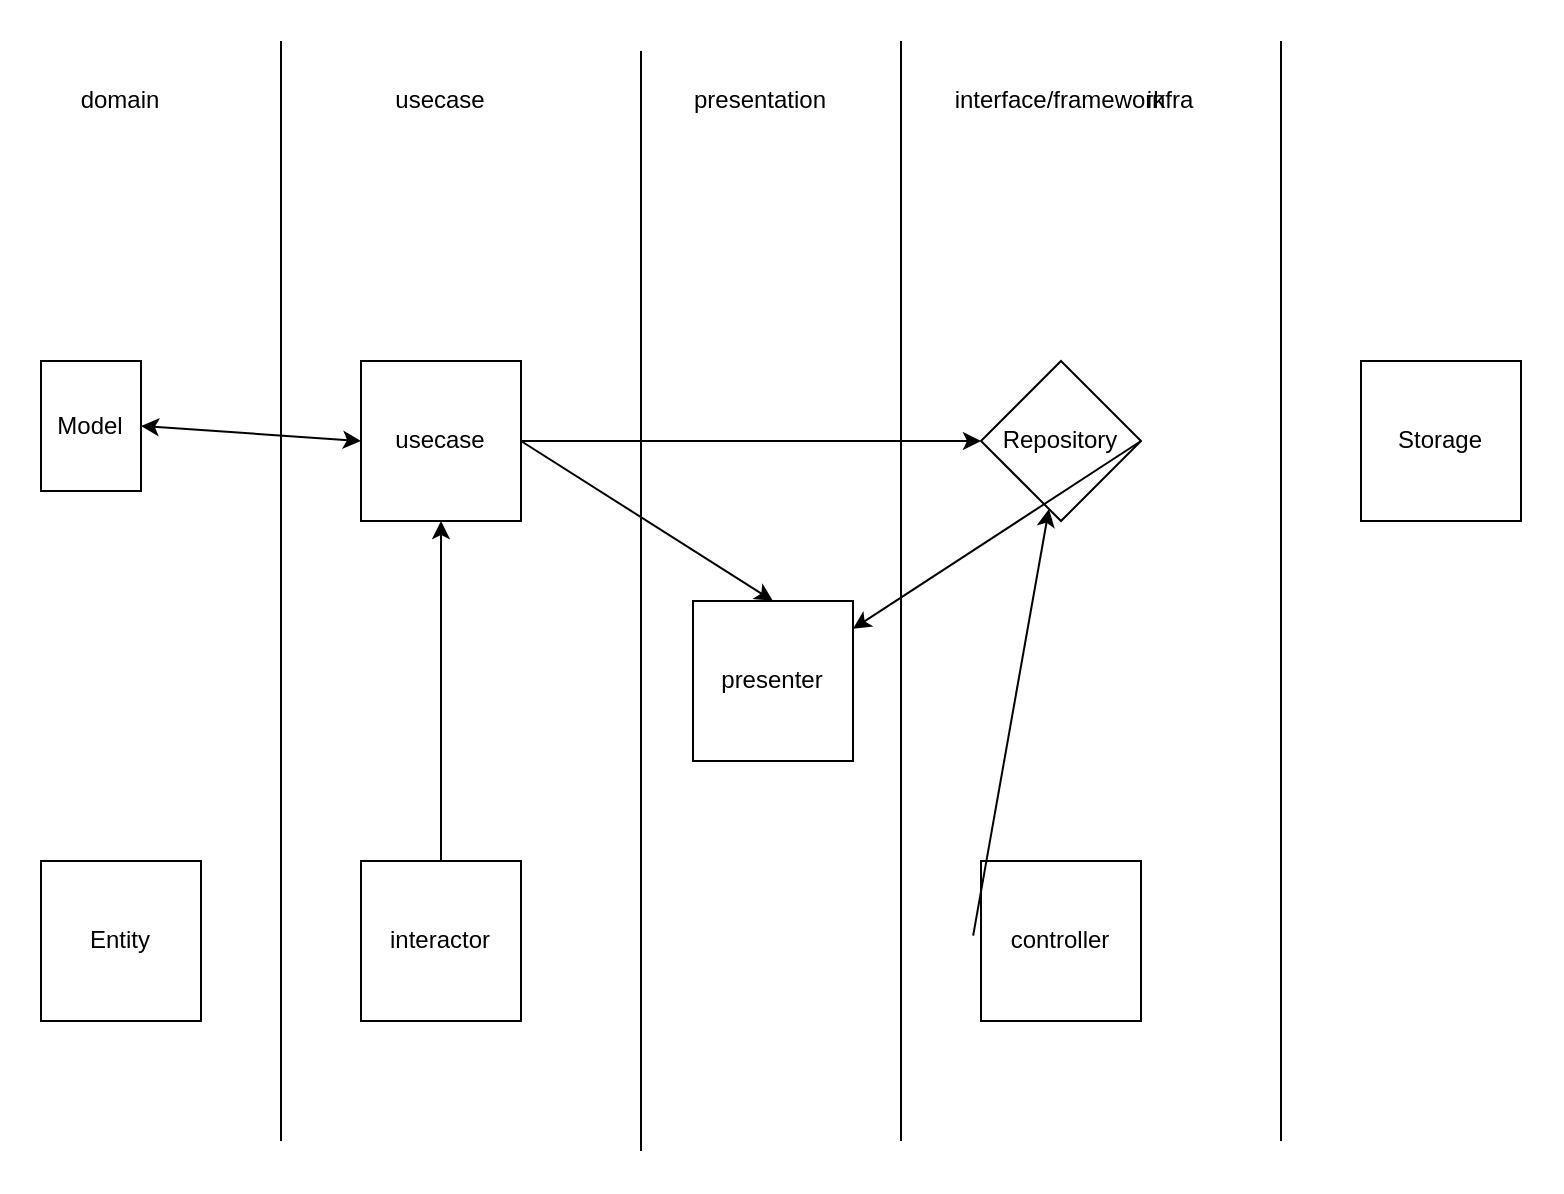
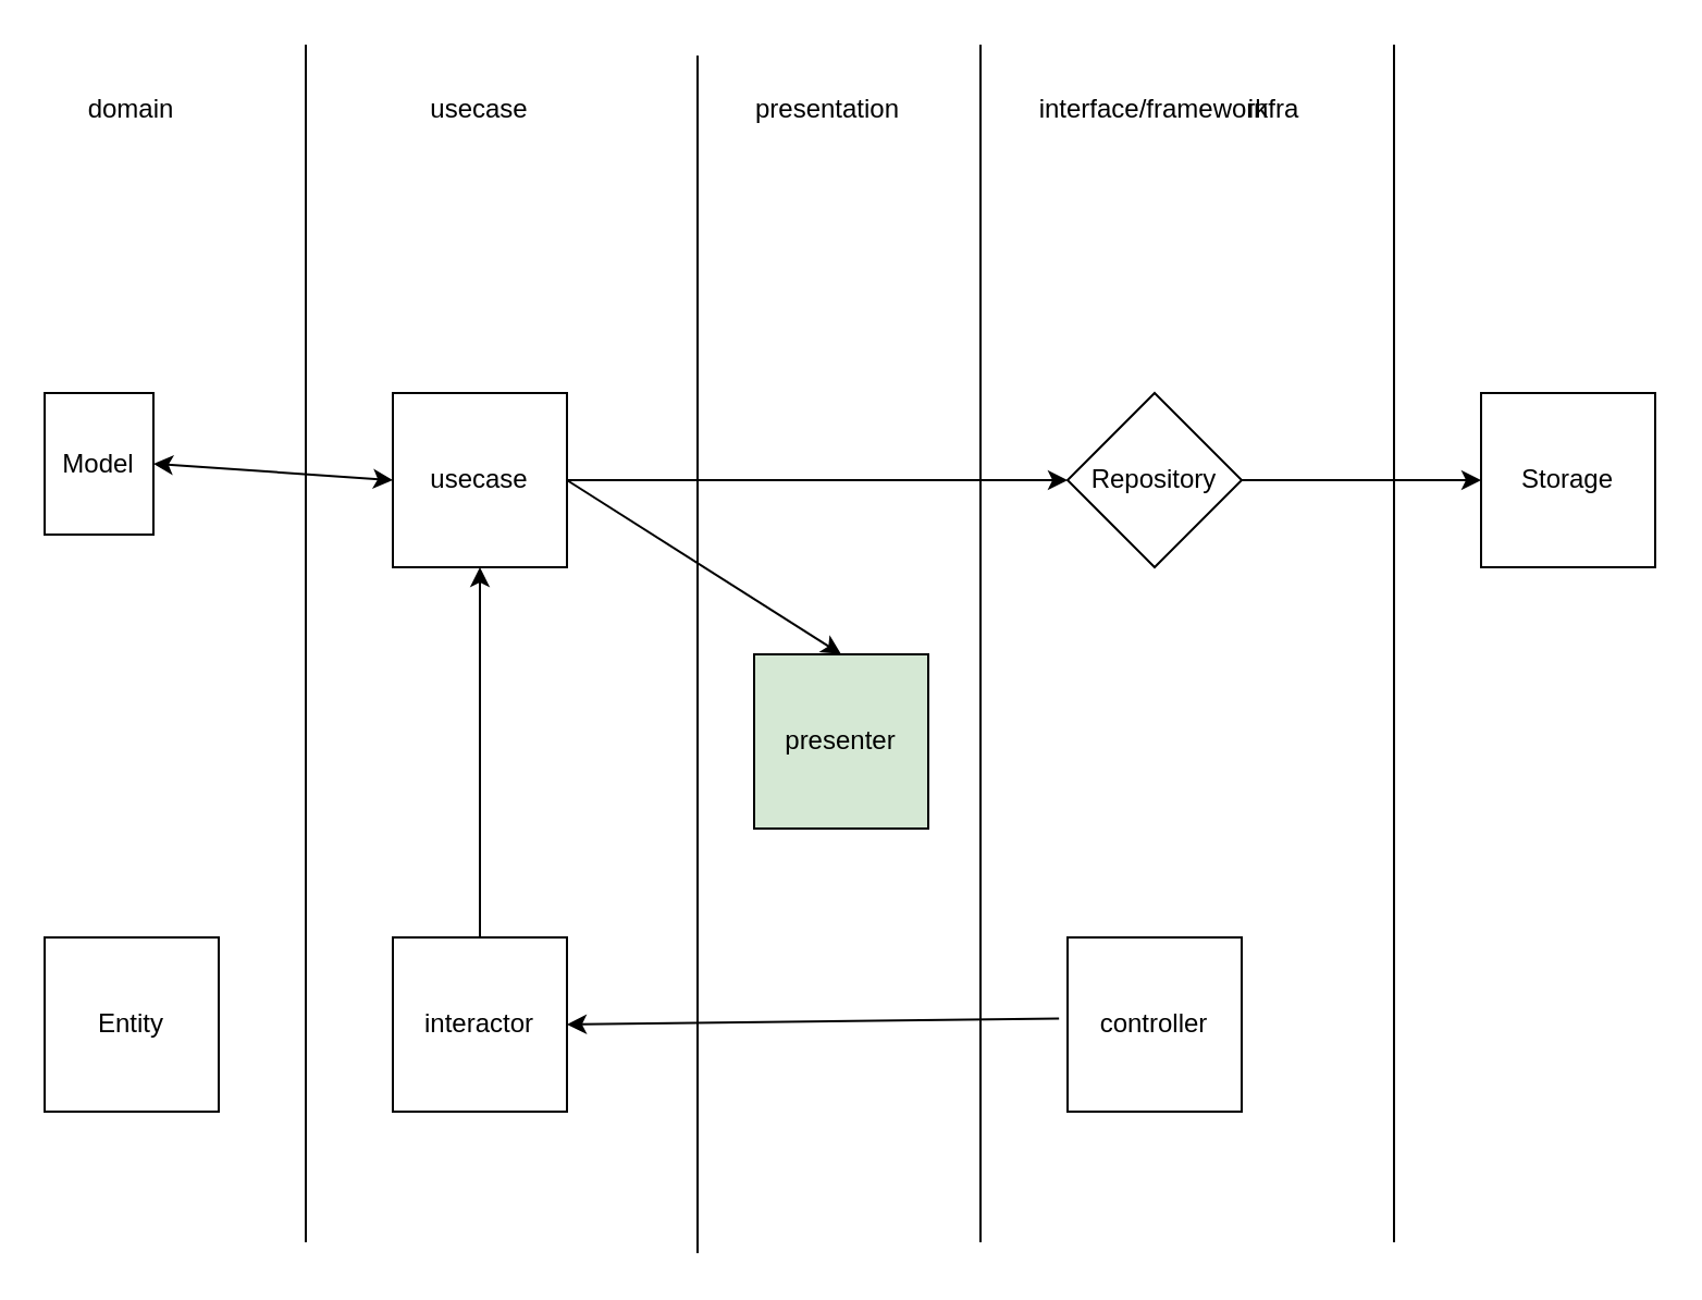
- <mxCell id="23" value="" style="endArrow=classic;html=1;exitX=1;exitY=0.5;exitDx=0;exitDy=0;" edge="1" parent="1" source="4" target="7"><mxGeometry width="50" height="50" relative="1" as="geometry"><mxPoint x="470" y="390" as="sourcePoint" /><mxPoint x="520" y="340" as="targetPoint" /></mxGeometry></mxCell>
+ <mxCell id="23" value="" style="endArrow=classic;html=1;entryX=0;entryY=0.5;entryDx=0;entryDy=0;exitX=1;exitY=0.5;exitDx=0;exitDy=0;" edge="1" parent="1" source="4" target="3"><mxGeometry width="50" height="50" relative="1" as="geometry"><mxPoint x="470" y="390" as="sourcePoint" /><mxPoint x="520" y="340" as="targetPoint" /></mxGeometry></mxCell>
- <mxCell id="7" value="presenter" style="whiteSpace=wrap;html=1;aspect=fixed;" vertex="1" parent="1"><mxGeometry x="346" y="300" width="80" height="80" as="geometry" /></mxCell>
+ <mxCell id="7" value="presenter" style="whiteSpace=wrap;html=1;aspect=fixed;fillColor=#d5e8d4;" vertex="1" parent="1"><mxGeometry x="346" y="300" width="80" height="80" as="geometry" /></mxCell>
- <mxCell id="14" value="" style="endArrow=classic;html=1;exitX=-0.049;exitY=0.466;exitDx=0;exitDy=0;exitPerimeter=0;" edge="1" parent="1" source="5" target="4"><mxGeometry width="50" height="50" relative="1" as="geometry"><mxPoint x="362" y="495" as="sourcePoint" /><mxPoint x="412" y="445" as="targetPoint" /></mxGeometry></mxCell>
+ <mxCell id="14" value="" style="endArrow=classic;html=1;entryX=1;entryY=0.5;entryDx=0;entryDy=0;exitX=-0.049;exitY=0.466;exitDx=0;exitDy=0;exitPerimeter=0;" edge="1" parent="1" source="5" target="6"><mxGeometry width="50" height="50" relative="1" as="geometry"><mxPoint x="362" y="495" as="sourcePoint" /><mxPoint x="412" y="445" as="targetPoint" /></mxGeometry></mxCell>
